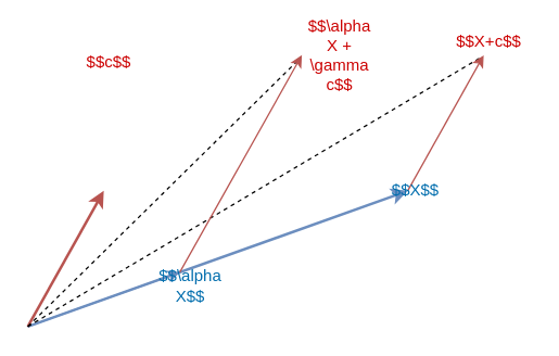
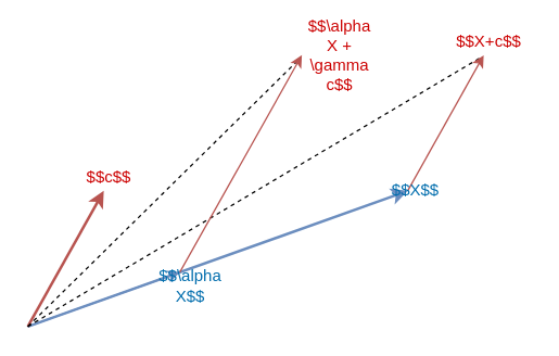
- <mxCell id="16" value="$$c$$" style="text;html=1;strokeColor=none;fillColor=none;align=center;verticalAlign=middle;whiteSpace=wrap;rounded=0;fontColor=#CC0000;" parent="1" vertex="1"><mxGeometry x="60" y="35" width="40" height="20" as="geometry" /></mxCell>
+ <mxCell id="16" value="$$c$$" style="text;html=1;strokeColor=none;fillColor=none;align=center;verticalAlign=middle;whiteSpace=wrap;rounded=0;fontColor=#CC0000;" parent="1" vertex="1"><mxGeometry x="60" y="120" width="40" height="20" as="geometry" /></mxCell>
